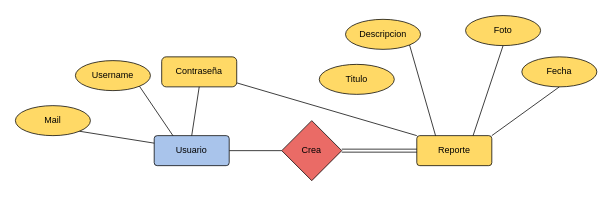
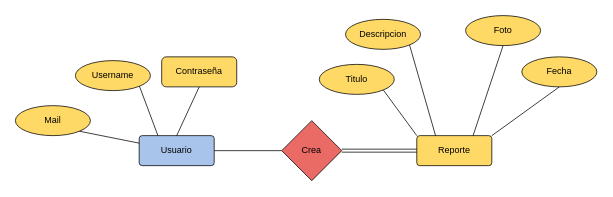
- <mxCell id="16" value="" style="endArrow=none;html=1;exitX=0;exitY=0;exitDx=0;exitDy=0;" edge="1" parent="1" target="9" source="2"><mxGeometry width="50" height="50" relative="1" as="geometry"><mxPoint x="590" y="135" as="sourcePoint" /><mxPoint x="795" y="195" as="targetPoint" /></mxGeometry></mxCell>
+ <mxCell id="16" value="" style="endArrow=none;html=1;entryX=1;entryY=1;entryDx=0;entryDy=0;exitX=0;exitY=0;exitDx=0;exitDy=0;" edge="1" parent="1" target="15" source="2"><mxGeometry width="50" height="50" relative="1" as="geometry"><mxPoint x="590" y="135" as="sourcePoint" /><mxPoint x="795" y="195" as="targetPoint" /></mxGeometry></mxCell>
- <mxCell id="4" value="Usuario" style="rounded=1;arcSize=10;whiteSpace=wrap;html=1;align=center;fillColor=#A9C4EB;" vertex="1" parent="1"><mxGeometry x="205" y="180" width="100" height="40" as="geometry" /></mxCell>
+ <mxCell id="4" value="Usuario" style="rounded=1;arcSize=10;whiteSpace=wrap;html=1;align=center;fillColor=#A9C4EB;" vertex="1" parent="1"><mxGeometry x="185" y="180" width="100" height="40" as="geometry" /></mxCell>
